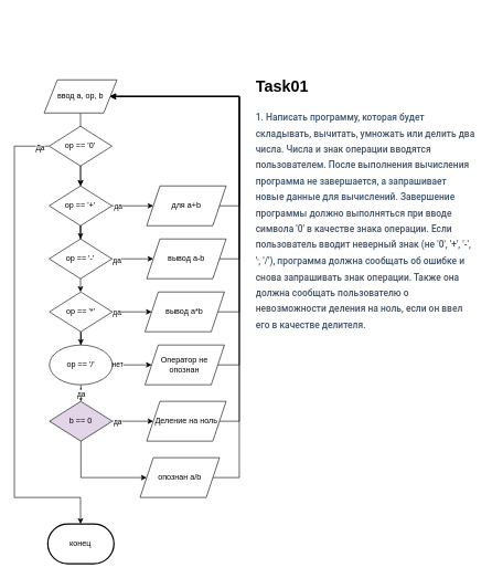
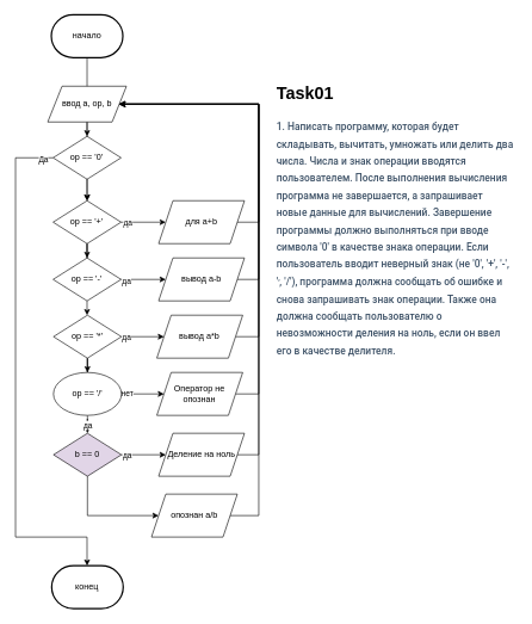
+ <mxCell id="3" value="начало" style="strokeWidth=2;html=1;shape=mxgraph.flowchart.terminator;whiteSpace=wrap;" vertex="1" parent="1"><mxGeometry x="70.94" y="20" width="100" height="60" as="geometry" /></mxCell>
+ <mxCell id="2" value="" style="edgeStyle=orthogonalEdgeStyle;rounded=0;orthogonalLoop=1;jettySize=auto;html=1;" edge="1" parent="1" source="3" target="9"><mxGeometry relative="1" as="geometry" /></mxCell>
